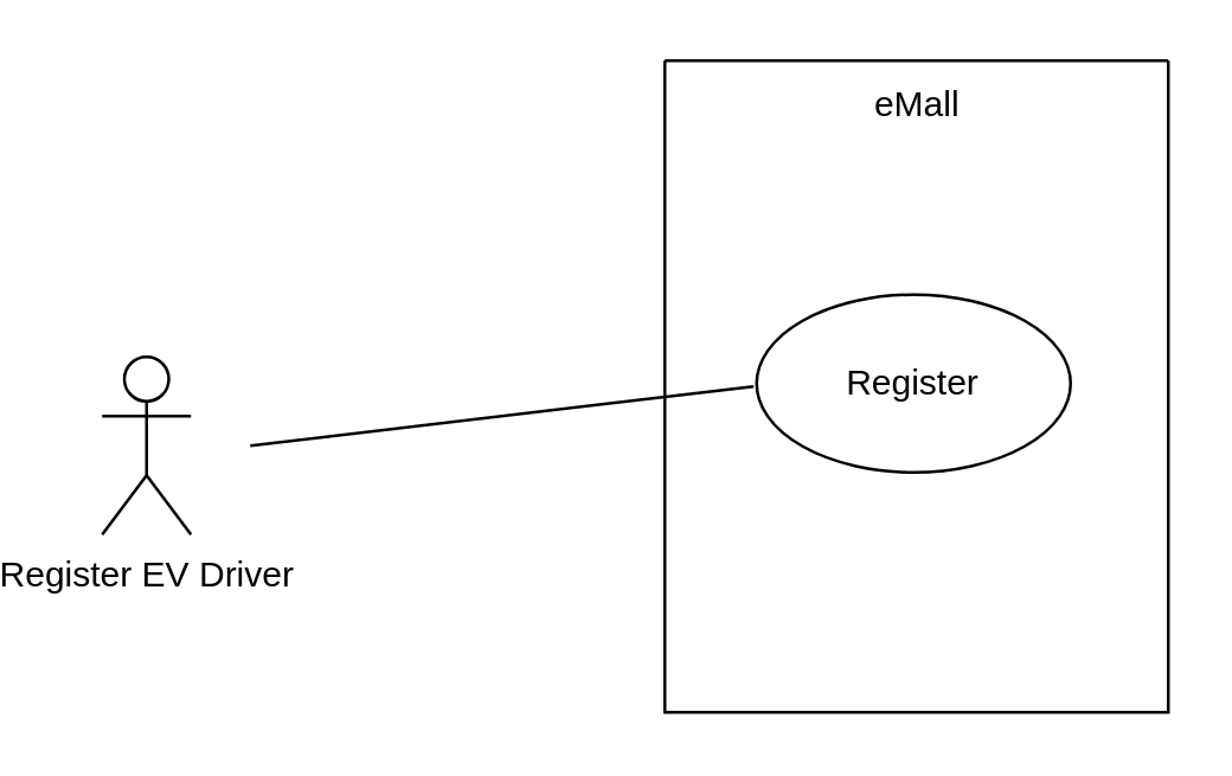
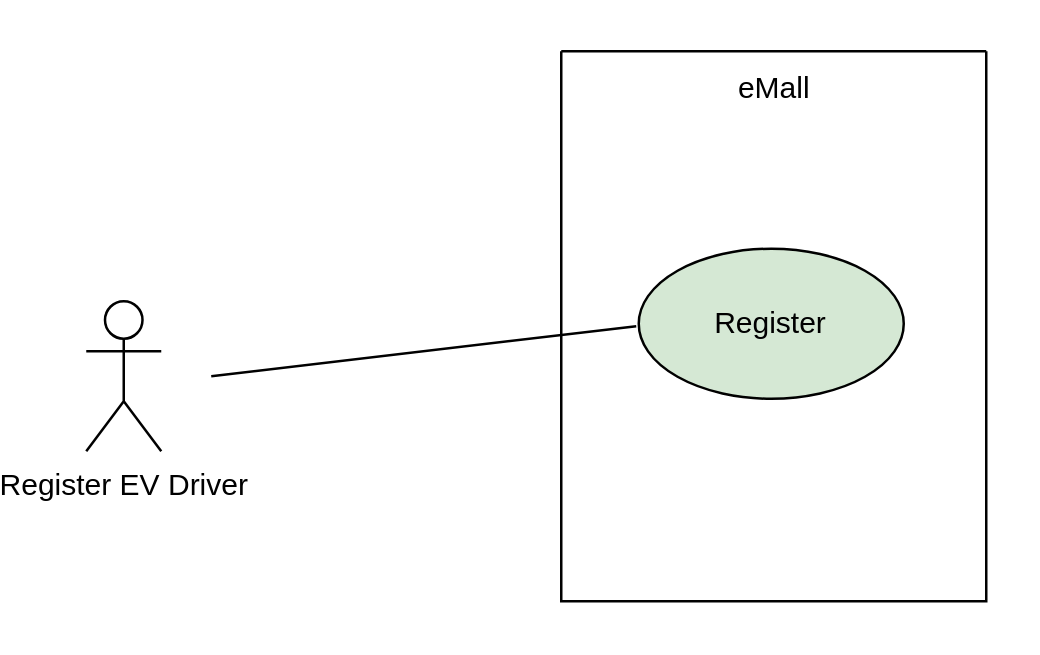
- <mxCell id="4" value="Register" style="ellipse;whiteSpace=wrap;html=1;" vertex="1" parent="3"><mxGeometry x="31" y="79" width="106" height="60" as="geometry" /></mxCell>
+ <mxCell id="4" value="Register" style="ellipse;whiteSpace=wrap;html=1;fillColor=#d5e8d4;" vertex="1" parent="3"><mxGeometry x="31" y="79" width="106" height="60" as="geometry" /></mxCell>
